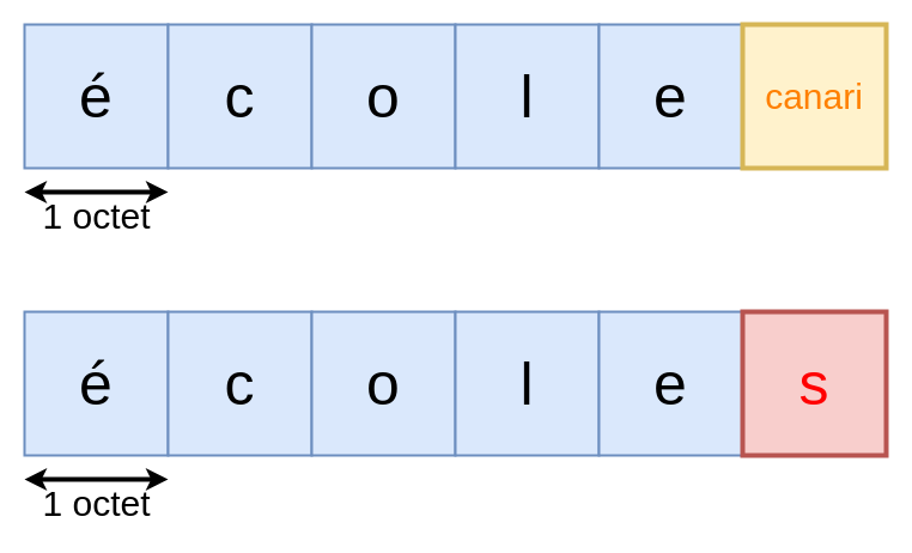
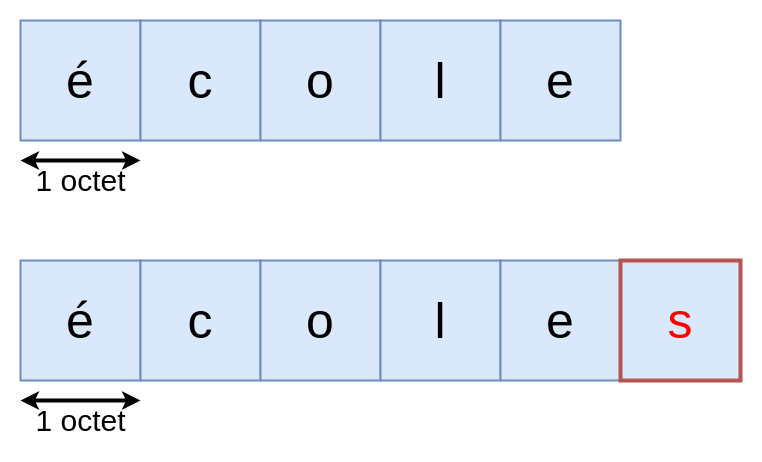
- <mxCell id="7" value="canari" style="whiteSpace=wrap;html=1;aspect=fixed;fontSize=30;strokeWidth=4;fillColor=#fff2cc;strokeColor=#d6b656;fontColor=#FF8000;" vertex="1" parent="1"><mxGeometry x="620" y="20" width="120" height="120" as="geometry" /></mxCell>
- <mxCell id="15" value="s" style="whiteSpace=wrap;html=1;aspect=fixed;fontSize=50;strokeWidth=4;fillColor=#f8cecc;strokeColor=#b85450;fontColor=#FF0000;" vertex="1" parent="1"><mxGeometry x="620" y="260" width="120" height="120" as="geometry" /></mxCell>
+ <mxCell id="15" value="s" style="whiteSpace=wrap;html=1;aspect=fixed;fontSize=50;strokeWidth=4;fillColor=#dae8fc;strokeColor=#b85450;fontColor=#FF0000;" vertex="1" parent="1"><mxGeometry x="620" y="260" width="120" height="120" as="geometry" /></mxCell>
